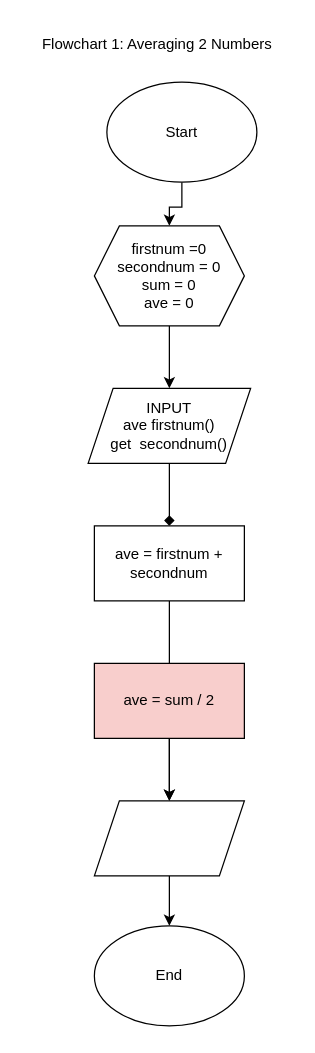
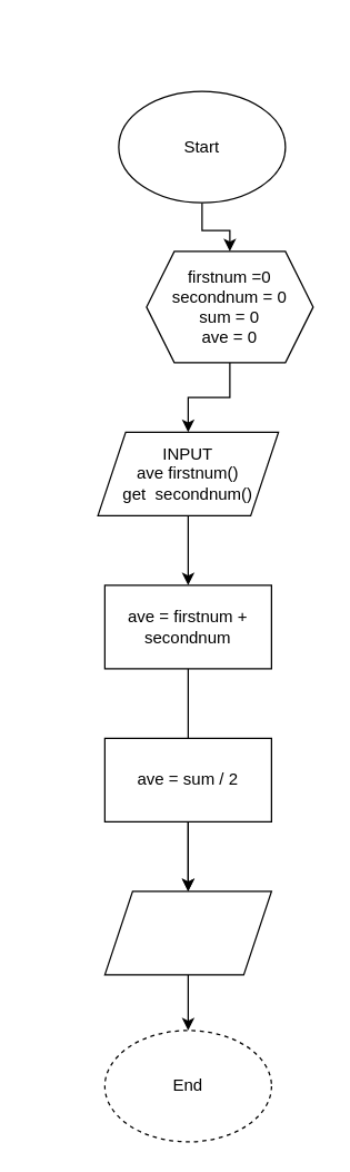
- <mxCell id="15" value="Flowchart 1: Averaging 2 Numbers" style="text;html=1;align=center;verticalAlign=middle;resizable=0;points=[];autosize=1;strokeColor=none;fillColor=none;" vertex="1" parent="1"><mxGeometry x="20" width="210" height="30" as="geometry" y="20" /></mxCell>
- <mxCell id="5" value="firstnum =0&lt;br&gt;secondnum = 0&lt;br&gt;sum = 0&lt;br&gt;ave = 0" style="shape=hexagon;perimeter=hexagonPerimeter2;whiteSpace=wrap;html=1;fixedSize=1;" vertex="1" parent="1"><mxGeometry x="75" y="180" width="120" height="80" as="geometry" /></mxCell>
+ <mxCell id="5" value="firstnum =0&lt;br&gt;secondnum = 0&lt;br&gt;sum = 0&lt;br&gt;ave = 0" style="shape=hexagon;perimeter=hexagonPerimeter2;whiteSpace=wrap;html=1;fixedSize=1;" vertex="1" parent="1"><mxGeometry x="105" y="180" width="120" height="80" as="geometry" /></mxCell>
- <mxCell id="6" value="" style="edgeStyle=orthogonalEdgeStyle;rounded=0;orthogonalLoop=1;jettySize=auto;html=1;endArrow=diamond;" edge="1" parent="1" source="7" target="9"><mxGeometry relative="1" as="geometry" /></mxCell>
+ <mxCell id="6" value="" style="edgeStyle=orthogonalEdgeStyle;rounded=0;orthogonalLoop=1;jettySize=auto;html=1;" edge="1" parent="1" source="7" target="9"><mxGeometry relative="1" as="geometry" /></mxCell>
- <mxCell id="14" value="ave = sum / 2" style="rounded=0;whiteSpace=wrap;html=1;fillColor=#f8cecc;" vertex="1" parent="1"><mxGeometry x="75" y="530" width="120" height="60" as="geometry" /></mxCell>
+ <mxCell id="14" value="ave = sum / 2" style="rounded=0;whiteSpace=wrap;html=1;" vertex="1" parent="1"><mxGeometry x="75" y="530" width="120" height="60" as="geometry" /></mxCell>
- <mxCell id="12" value="End" style="ellipse;whiteSpace=wrap;html=1;" vertex="1" parent="1"><mxGeometry x="75" y="740" width="120" height="80" as="geometry" /></mxCell>
+ <mxCell id="12" value="End" style="ellipse;whiteSpace=wrap;html=1;dashed=1;" vertex="1" parent="1"><mxGeometry x="75" y="740" width="120" height="80" as="geometry" /></mxCell>
